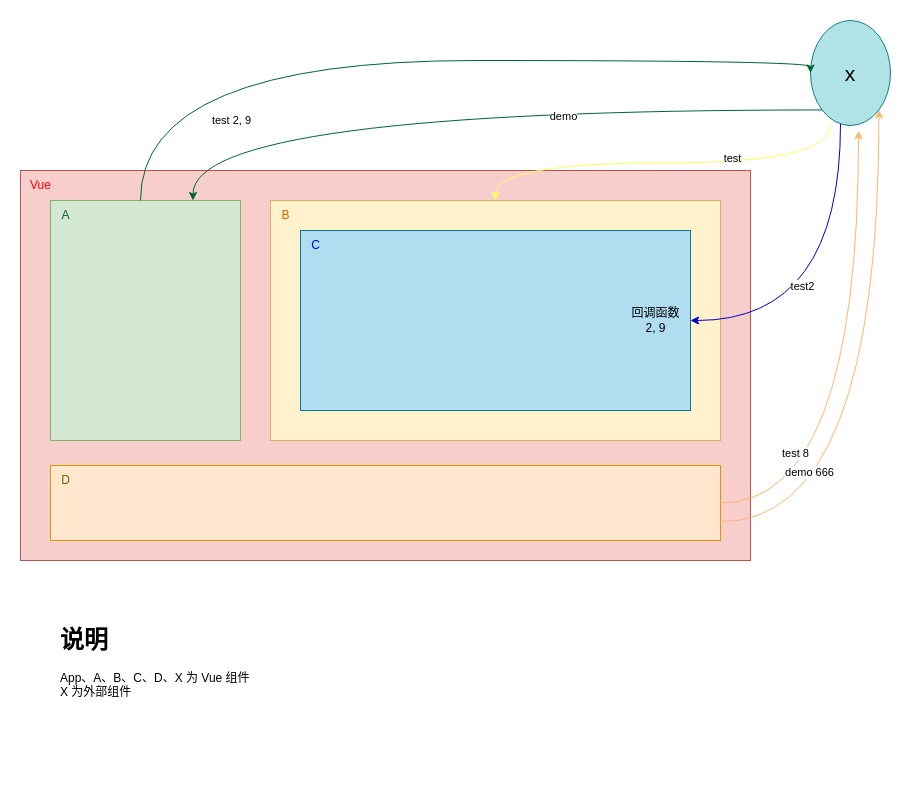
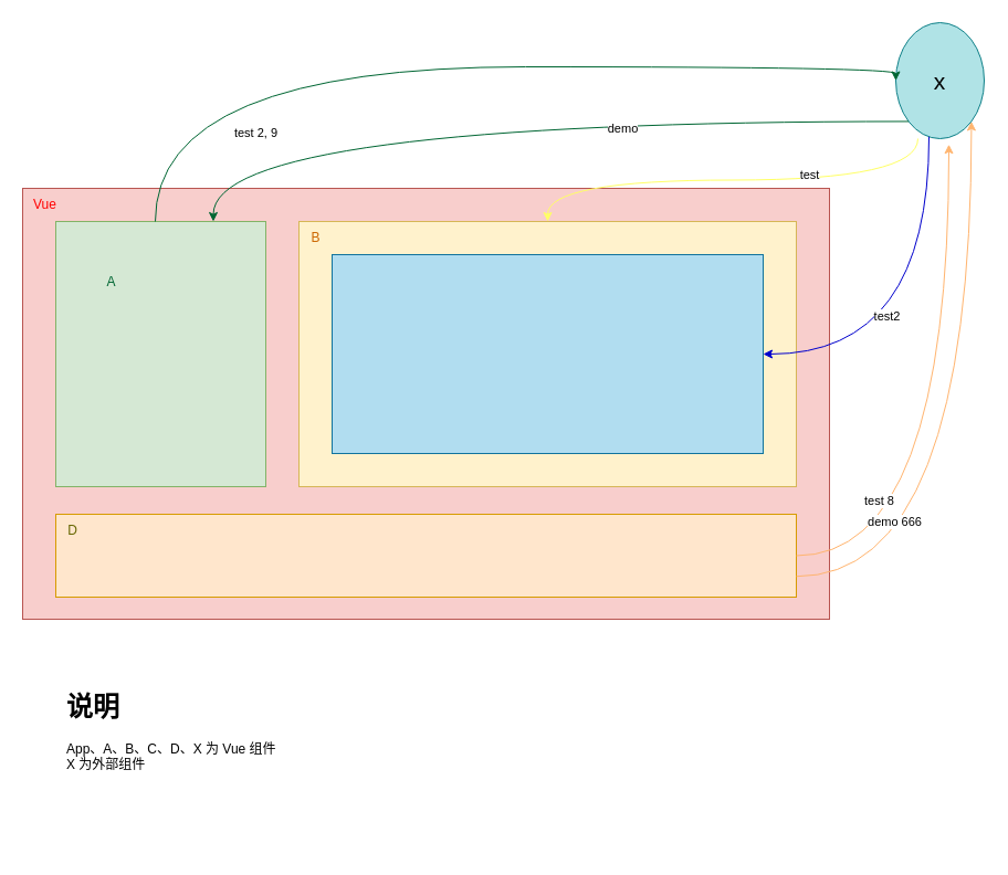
- <mxCell id="8" value="&lt;font color=&quot;#006633&quot;&gt;A&lt;/font&gt;" style="text;html=1;align=center;verticalAlign=middle;resizable=0;points=[];autosize=1;strokeColor=none;fillColor=none;" vertex="1" parent="3"><mxGeometry x="30" y="30" width="30" height="30" as="geometry" /></mxCell>
+ <mxCell id="8" value="&lt;font color=&quot;#006633&quot;&gt;A&lt;/font&gt;" style="text;html=1;align=center;verticalAlign=middle;resizable=0;points=[];autosize=1;strokeColor=none;fillColor=none;" vertex="1" parent="3"><mxGeometry x="65" y="70" width="30" height="30" as="geometry" /></mxCell>
- <mxCell id="13" value="&lt;font color=&quot;#0000cc&quot;&gt;C&lt;/font&gt;" style="text;html=1;align=center;verticalAlign=middle;resizable=0;points=[];autosize=1;strokeColor=none;fillColor=none;" vertex="1" parent="3"><mxGeometry x="280" y="60" width="30" height="30" as="geometry" /></mxCell>
- <mxCell id="14" value="回调函数&lt;br&gt;2, 9" style="text;html=1;align=center;verticalAlign=middle;resizable=0;points=[];autosize=1;strokeColor=none;fillColor=none;" vertex="1" parent="3"><mxGeometry x="600" y="130" width="70" height="40" as="geometry" /></mxCell>
